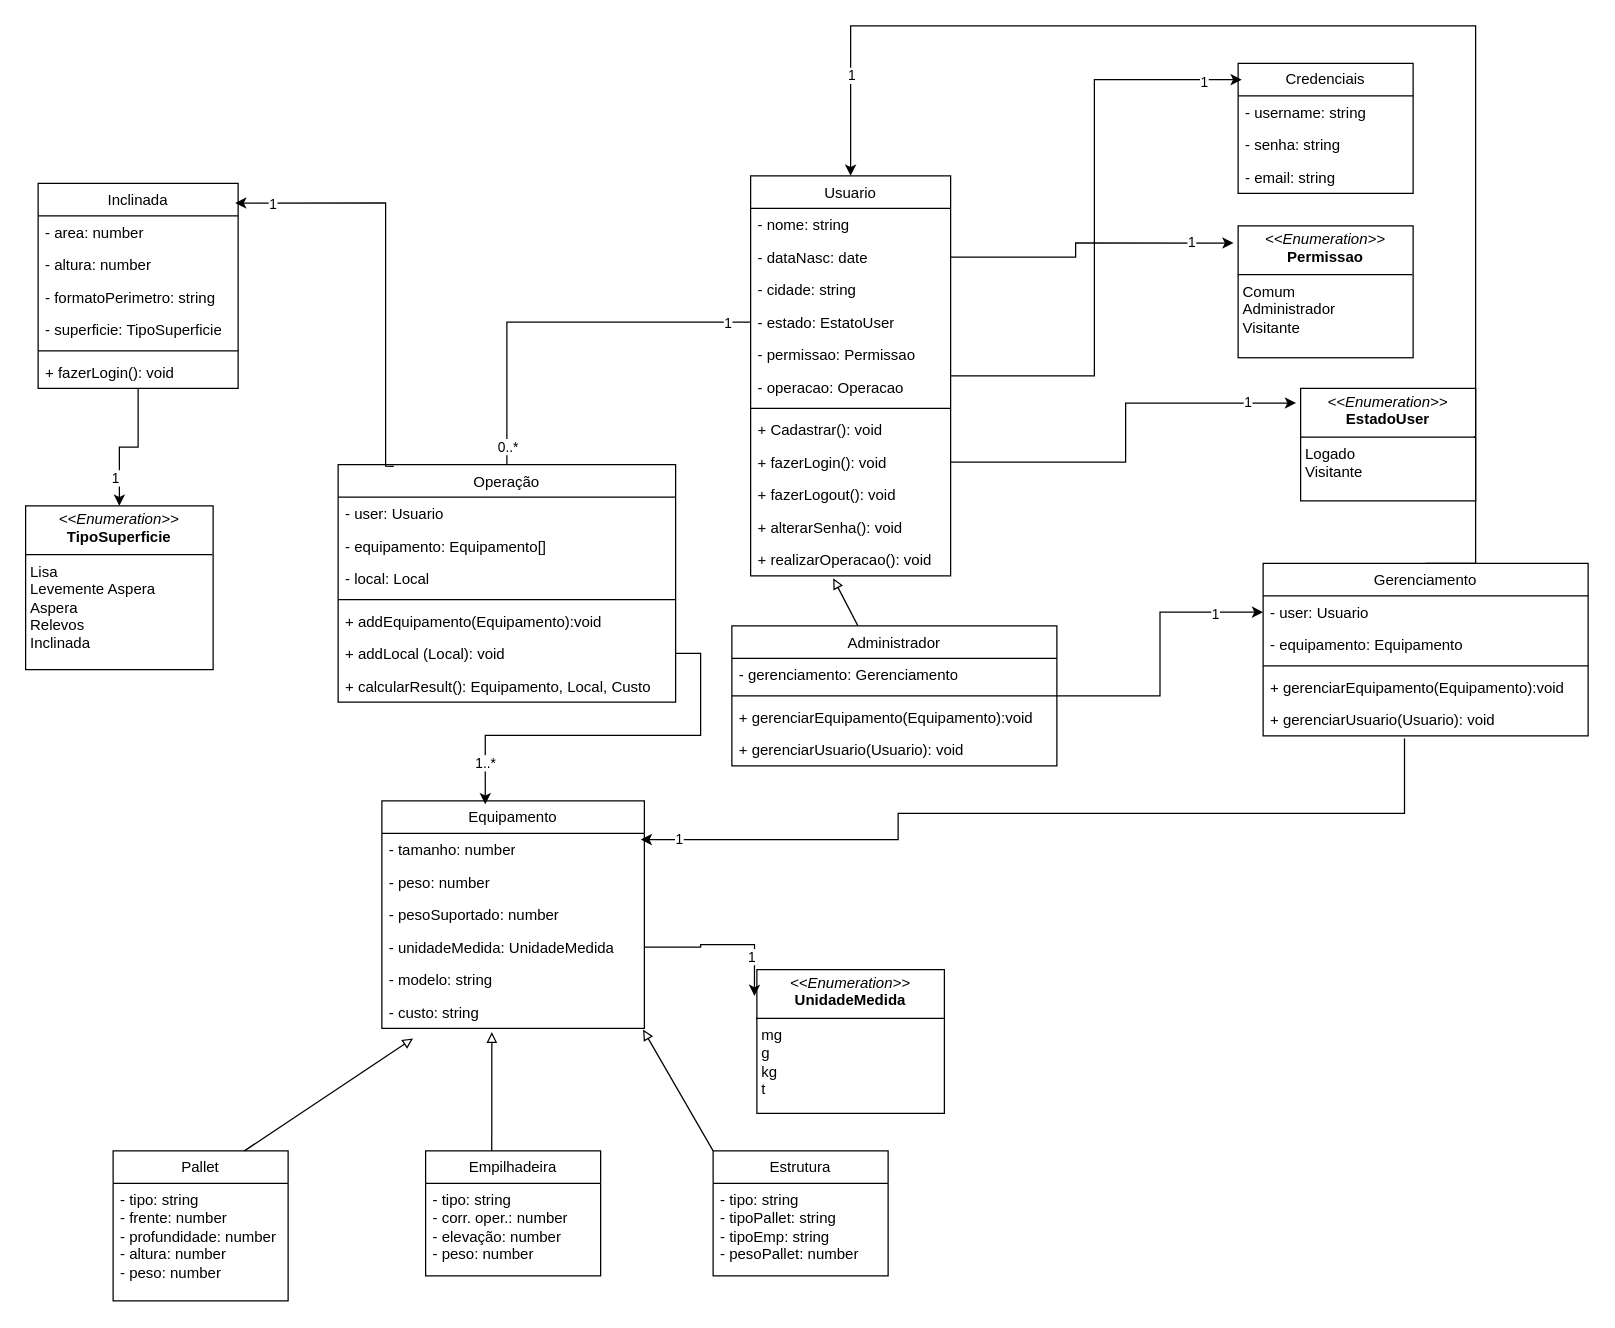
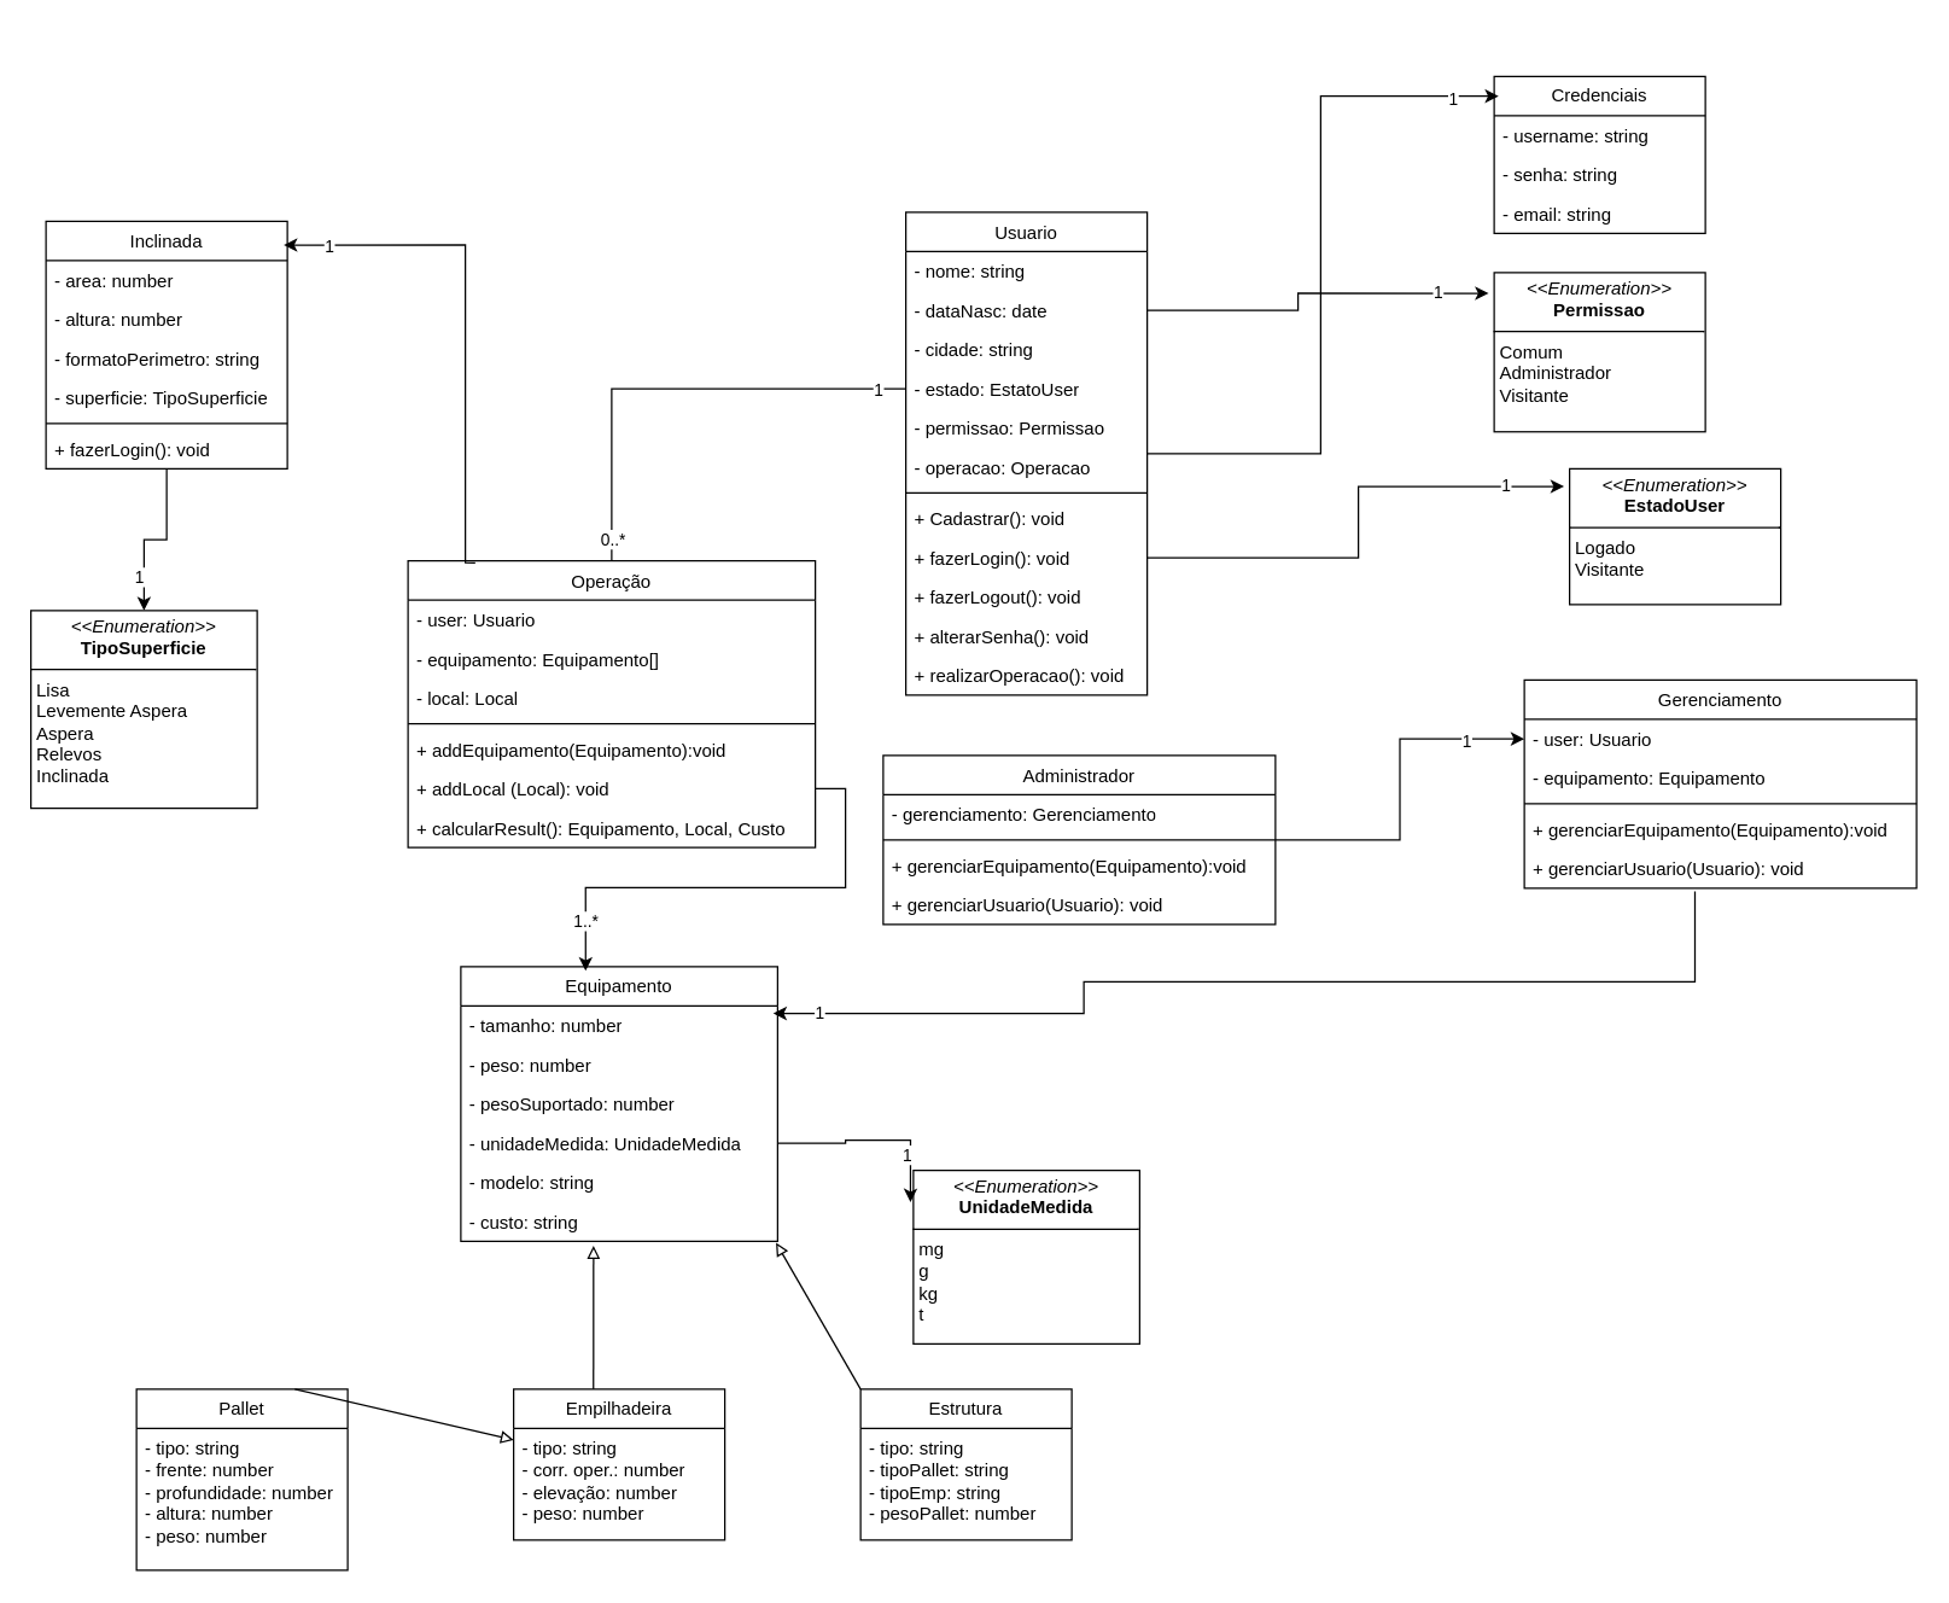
- <mxCell id="60" style="edgeStyle=orthogonalEdgeStyle;rounded=0;orthogonalLoop=1;jettySize=auto;html=1;entryX=0.5;entryY=0;entryDx=0;entryDy=0;exitX=0.5;exitY=0;exitDx=0;exitDy=0;" parent="1" source="51" target="15" edge="1"><mxGeometry relative="1" as="geometry"><mxPoint x="1150" y="260" as="sourcePoint" /><mxPoint x="770" y="20" as="targetPoint" /><Array as="points"><mxPoint x="1180" y="450" /><mxPoint x="1180" y="20" /><mxPoint x="680" y="20" /></Array></mxGeometry></mxCell>
- <mxCell id="61" value="1" style="edgeLabel;html=1;align=center;verticalAlign=middle;resizable=0;points=[];" parent="60" vertex="1" connectable="0"><mxGeometry x="0.852" relative="1" as="geometry"><mxPoint as="offset" /></mxGeometry></mxCell>
- <mxCell id="50" style="rounded=0;orthogonalLoop=1;jettySize=auto;html=1;endArrow=block;endFill=0;entryX=0.413;entryY=1.077;entryDx=0;entryDy=0;entryPerimeter=0;" parent="1" source="82" target="27" edge="1"><mxGeometry relative="1" as="geometry"><mxPoint x="667.563" y="470" as="sourcePoint" /></mxGeometry></mxCell>
- <mxCell id="77" style="rounded=0;orthogonalLoop=1;jettySize=auto;html=1;endArrow=block;endFill=0;entryX=0.119;entryY=1.308;entryDx=0;entryDy=0;entryPerimeter=0;exitX=0.75;exitY=0;exitDx=0;exitDy=0;" parent="1" source="13" target="12" edge="1"><mxGeometry relative="1" as="geometry"><mxPoint x="200" y="950" as="sourcePoint" /><mxPoint x="190" y="920" as="targetPoint" /></mxGeometry></mxCell>
+ <mxCell id="77" style="rounded=0;orthogonalLoop=1;jettySize=auto;html=1;endArrow=block;endFill=0;exitX=0.75;exitY=0;exitDx=0;exitDy=0;" parent="1" source="13" target="28" edge="1"><mxGeometry relative="1" as="geometry"><mxPoint x="200" y="950" as="sourcePoint" /><mxPoint x="190" y="920" as="targetPoint" /></mxGeometry></mxCell>
